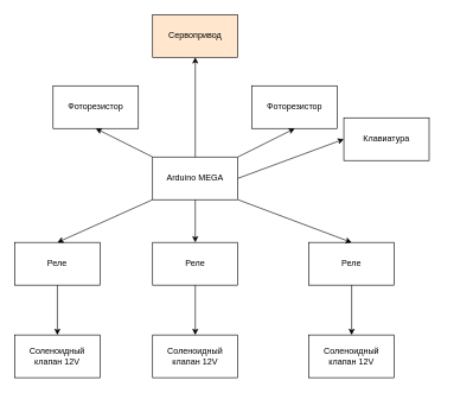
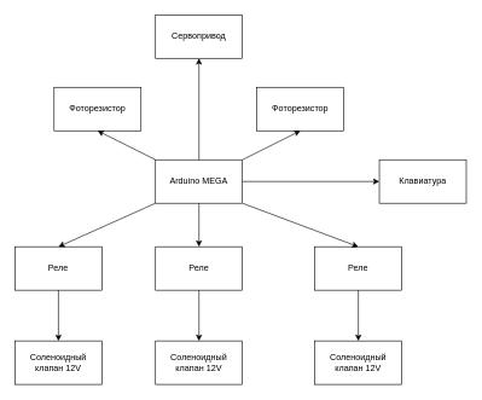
- <mxCell id="5" value="Сервопривод" style="rounded=0;whiteSpace=wrap;html=1;fillColor=#ffe6cc;" parent="1" vertex="1"><mxGeometry x="214" y="20" width="120" height="60" as="geometry" /></mxCell>
+ <mxCell id="5" value="Сервопривод" style="rounded=0;whiteSpace=wrap;html=1;" parent="1" vertex="1"><mxGeometry x="214" y="20" width="120" height="60" as="geometry" /></mxCell>
- <mxCell id="9" value="Клавиатура" style="rounded=0;whiteSpace=wrap;html=1;" parent="1" vertex="1"><mxGeometry x="483" y="165" width="120" height="60" as="geometry" /></mxCell>
+ <mxCell id="9" value="Клавиатура" style="rounded=0;whiteSpace=wrap;html=1;" parent="1" vertex="1"><mxGeometry x="523" y="220" width="120" height="60" as="geometry" /></mxCell>
